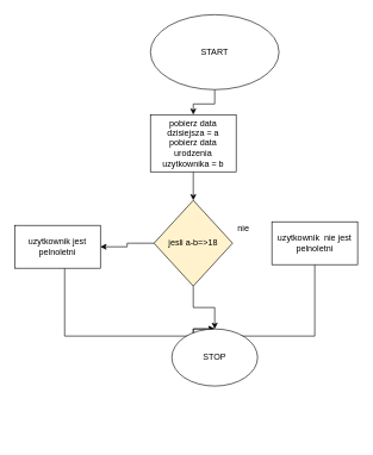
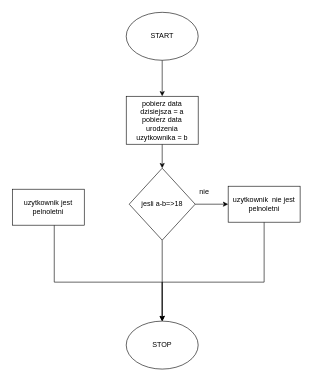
- <mxCell id="3" value="START" style="ellipse;whiteSpace=wrap;html=1;" vertex="1" parent="1"><mxGeometry x="210" y="20" width="180" height="105" as="geometry" /></mxCell>
+ <mxCell id="3" value="START" style="ellipse;whiteSpace=wrap;html=1;" vertex="1" parent="1"><mxGeometry x="210" y="20" width="120" height="80" as="geometry" /></mxCell>
- <mxCell id="8" value="jesli a-b=&amp;gt;18" style="rhombus;whiteSpace=wrap;html=1;fillColor=#fff2cc;" vertex="1" parent="1"><mxGeometry x="215" y="280" width="110" height="120" as="geometry" /></mxCell>
+ <mxCell id="8" value="jesli a-b=&amp;gt;18" style="rhombus;whiteSpace=wrap;html=1;" vertex="1" parent="1"><mxGeometry x="215" y="280" width="110" height="120" as="geometry" /></mxCell>
- <mxCell id="6" style="edgeStyle=orthogonalEdgeStyle;rounded=0;orthogonalLoop=1;jettySize=auto;html=1;entryX=1;entryY=0.5;entryDx=0;entryDy=0;" edge="1" parent="1" source="8" target="10"><mxGeometry relative="1" as="geometry" /></mxCell>
+ <mxCell id="6" style="edgeStyle=orthogonalEdgeStyle;rounded=0;orthogonalLoop=1;jettySize=auto;html=1;" edge="1" parent="1" source="8" target="12"><mxGeometry relative="1" as="geometry" /></mxCell>
- <mxCell id="14" value="STOP" style="ellipse;whiteSpace=wrap;html=1;" vertex="1" parent="1"><mxGeometry x="240" y="460" width="120" height="80" as="geometry" /></mxCell>
+ <mxCell id="14" value="STOP" style="ellipse;whiteSpace=wrap;html=1;" vertex="1" parent="1"><mxGeometry x="210" y="535" width="120" height="80" as="geometry" /></mxCell>
